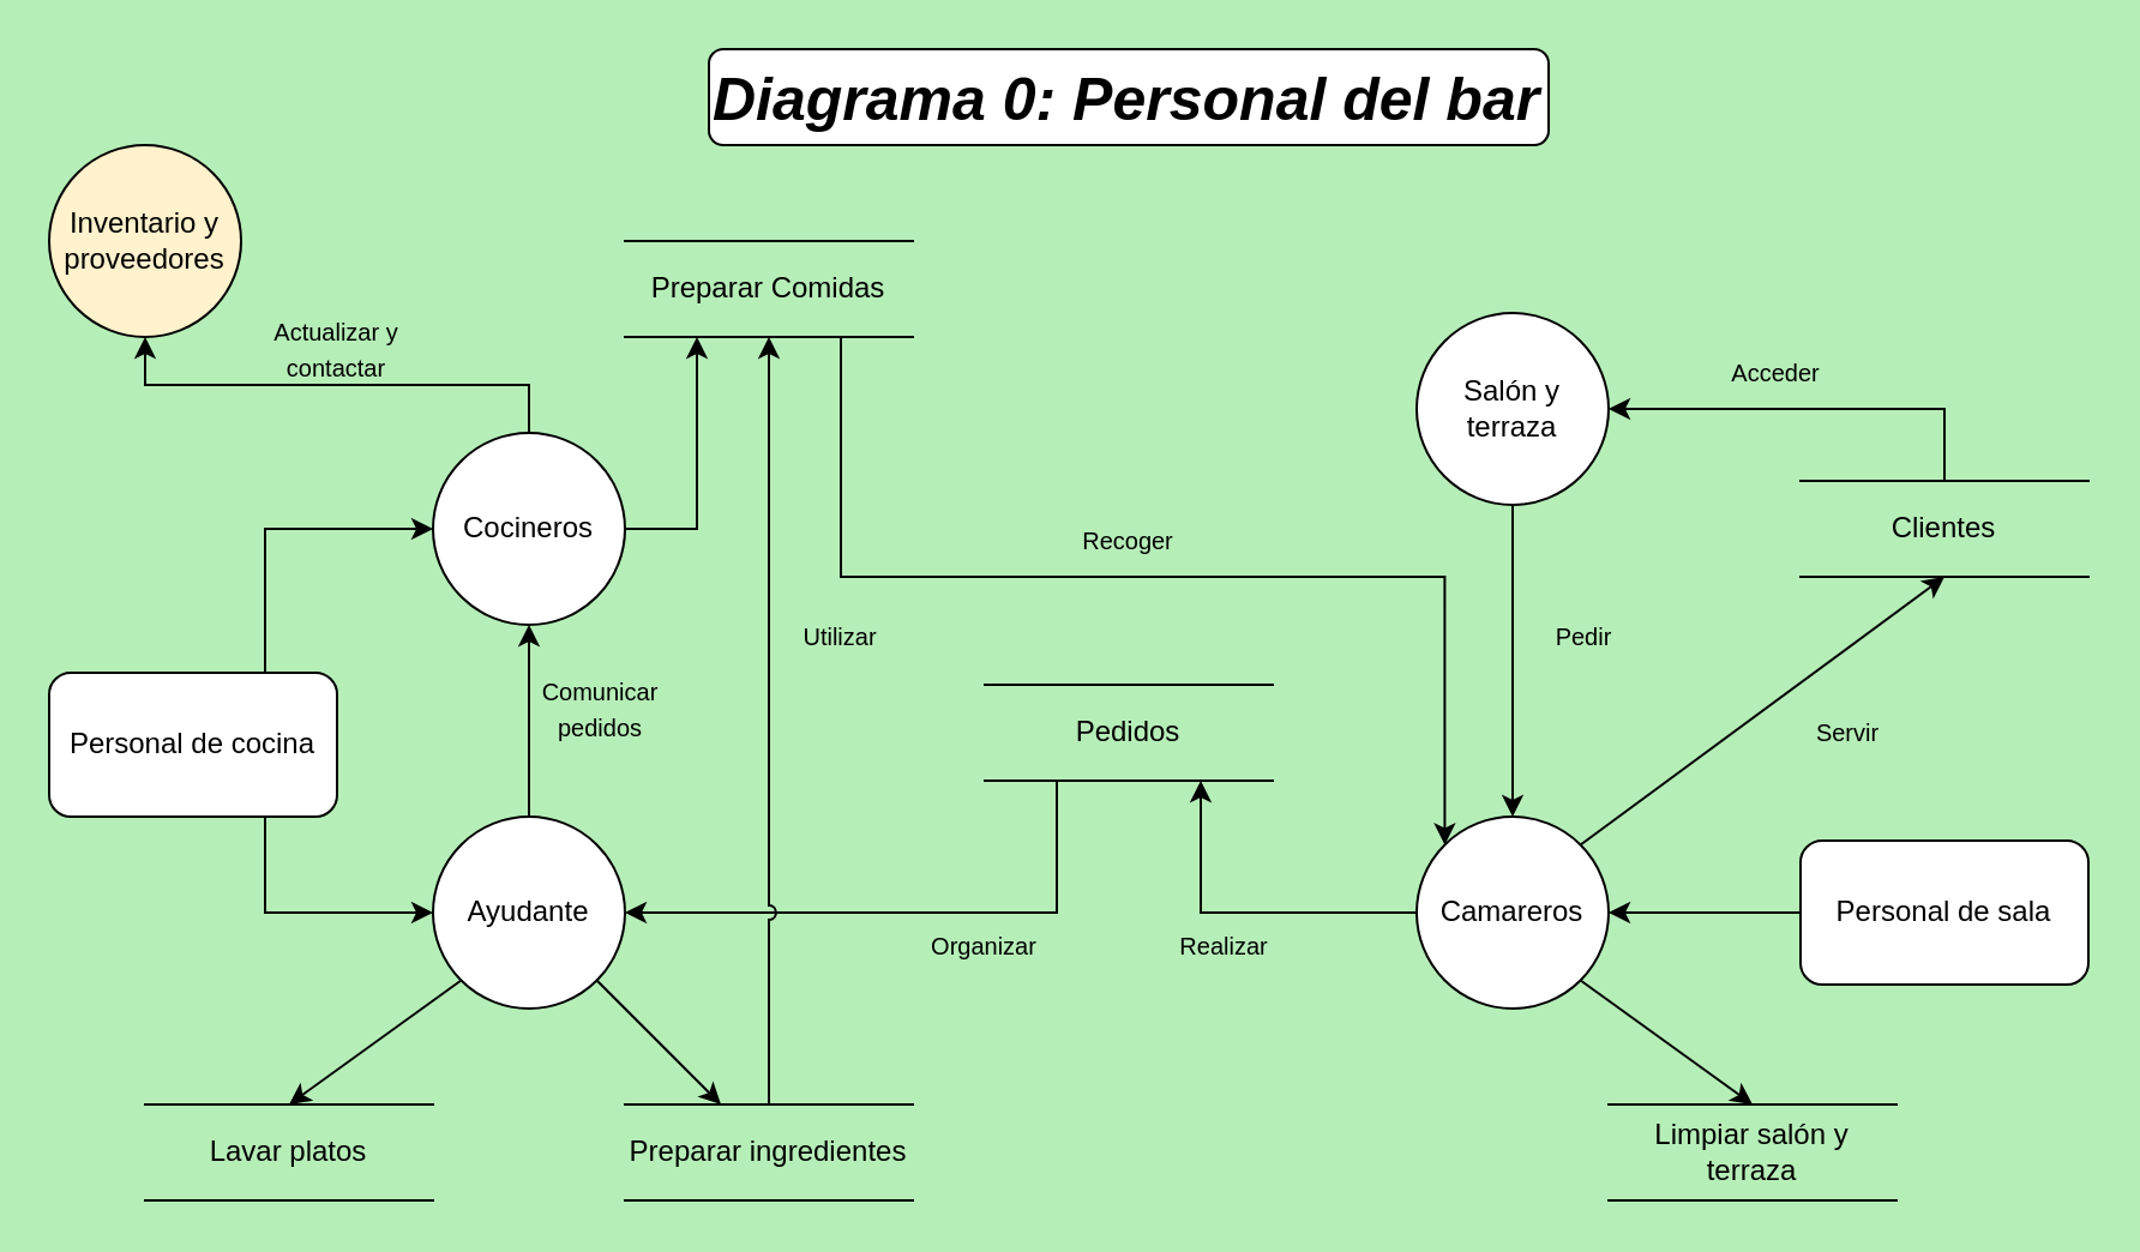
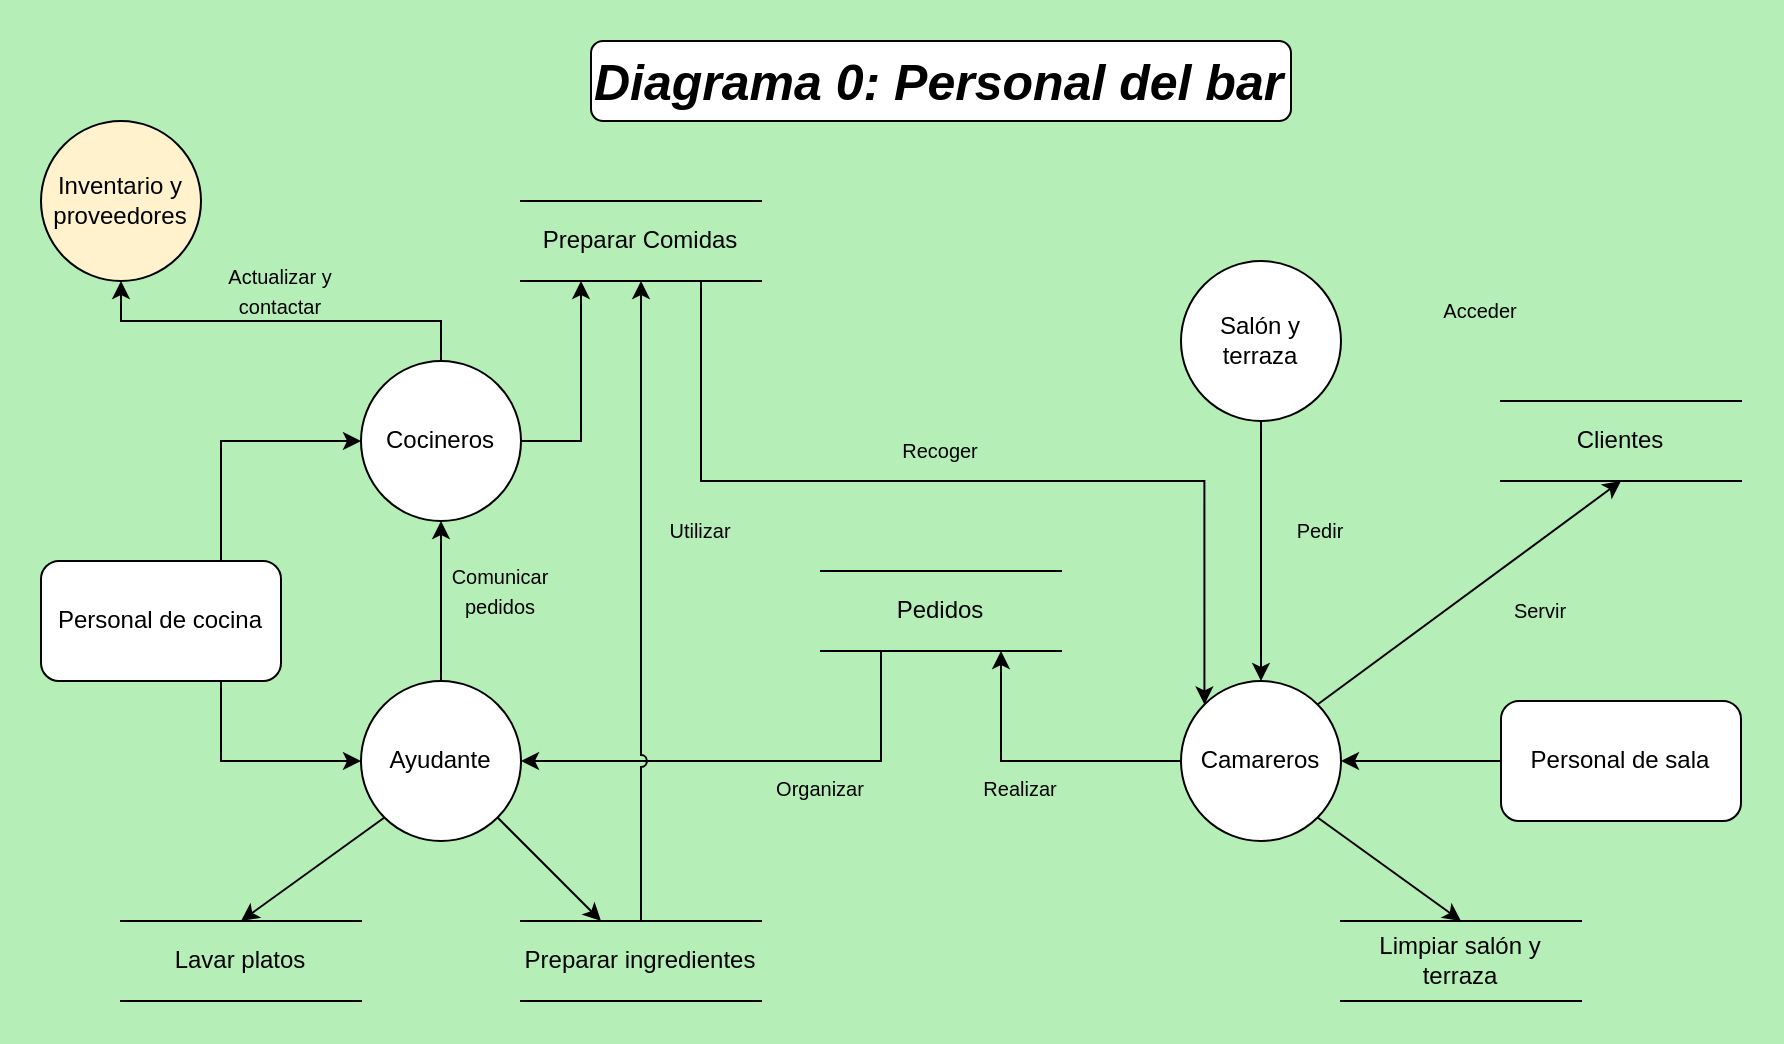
- <mxCell id="32" style="edgeStyle=orthogonalEdgeStyle;rounded=0;orthogonalLoop=1;jettySize=auto;html=1;exitX=0.5;exitY=0;exitDx=0;exitDy=0;entryX=1;entryY=0.5;entryDx=0;entryDy=0;" edge="1" parent="1" source="33" target="31"><mxGeometry relative="1" as="geometry" /></mxCell>
